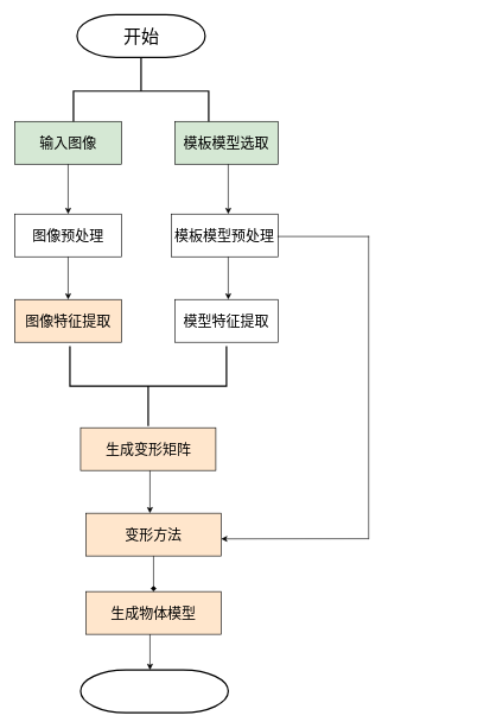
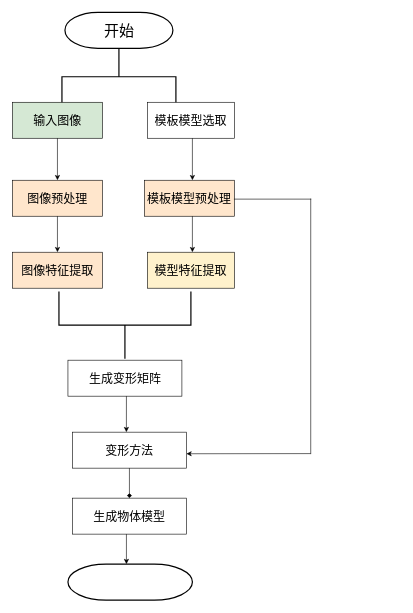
- <mxCell id="5" value="模板模型选取" style="rounded=0;whiteSpace=wrap;html=1;fontSize=20;fillColor=#d5e8d4;" vertex="1" parent="1"><mxGeometry x="245" y="170" width="145" height="60" as="geometry" /></mxCell>
+ <mxCell id="5" value="模板模型选取" style="rounded=0;whiteSpace=wrap;html=1;fontSize=20;" vertex="1" parent="1"><mxGeometry x="245" y="170" width="145" height="60" as="geometry" /></mxCell>
- <mxCell id="8" value="图像预处理" style="rounded=0;whiteSpace=wrap;html=1;fontFamily=Helvetica;fontSize=20;" vertex="1" parent="1"><mxGeometry x="20" y="300" width="150" height="60" as="geometry" /></mxCell>
+ <mxCell id="8" value="图像预处理" style="rounded=0;whiteSpace=wrap;html=1;fontFamily=Helvetica;fontSize=20;fillColor=#ffe6cc;" vertex="1" parent="1"><mxGeometry x="20" y="300" width="150" height="60" as="geometry" /></mxCell>
- <mxCell id="9" value="模板模型预处理" style="rounded=0;whiteSpace=wrap;html=1;fontFamily=Helvetica;fontSize=20;" vertex="1" parent="1"><mxGeometry x="240" y="300" width="150" height="60" as="geometry" /></mxCell>
+ <mxCell id="9" value="模板模型预处理" style="rounded=0;whiteSpace=wrap;html=1;fontFamily=Helvetica;fontSize=20;fillColor=#ffe6cc;" vertex="1" parent="1"><mxGeometry x="240" y="300" width="150" height="60" as="geometry" /></mxCell>
- <mxCell id="12" value="模型特征提取" style="rounded=0;whiteSpace=wrap;html=1;fontFamily=Helvetica;fontSize=20;" vertex="1" parent="1"><mxGeometry x="245" y="420" width="145" height="60" as="geometry" /></mxCell>
+ <mxCell id="12" value="模型特征提取" style="rounded=0;whiteSpace=wrap;html=1;fontFamily=Helvetica;fontSize=20;fillColor=#fff2cc;" vertex="1" parent="1"><mxGeometry x="245" y="420" width="145" height="60" as="geometry" /></mxCell>
- <mxCell id="15" value="生成变形矩阵" style="rounded=0;whiteSpace=wrap;html=1;fontFamily=Helvetica;fontSize=20;fillColor=#ffe6cc;" vertex="1" parent="1"><mxGeometry x="112.5" y="600" width="190" height="60" as="geometry" /></mxCell>
+ <mxCell id="15" value="生成变形矩阵" style="rounded=0;whiteSpace=wrap;html=1;fontFamily=Helvetica;fontSize=20;" vertex="1" parent="1"><mxGeometry x="112.5" y="600" width="190" height="60" as="geometry" /></mxCell>
- <mxCell id="17" value="变形方法" style="rounded=0;whiteSpace=wrap;html=1;fontFamily=Helvetica;fontSize=20;fillColor=#ffe6cc;" vertex="1" parent="1"><mxGeometry x="120" y="720" width="190" height="60" as="geometry" /></mxCell>
+ <mxCell id="17" value="变形方法" style="rounded=0;whiteSpace=wrap;html=1;fontFamily=Helvetica;fontSize=20;" vertex="1" parent="1"><mxGeometry x="120" y="720" width="190" height="60" as="geometry" /></mxCell>
- <mxCell id="18" value="生成物体模型" style="rounded=0;whiteSpace=wrap;html=1;fontFamily=Helvetica;fontSize=20;fillColor=#ffe6cc;" vertex="1" parent="1"><mxGeometry x="120" y="830" width="190" height="60" as="geometry" /></mxCell>
+ <mxCell id="18" value="生成物体模型" style="rounded=0;whiteSpace=wrap;html=1;fontFamily=Helvetica;fontSize=20;" vertex="1" parent="1"><mxGeometry x="120" y="830" width="190" height="60" as="geometry" /></mxCell>
